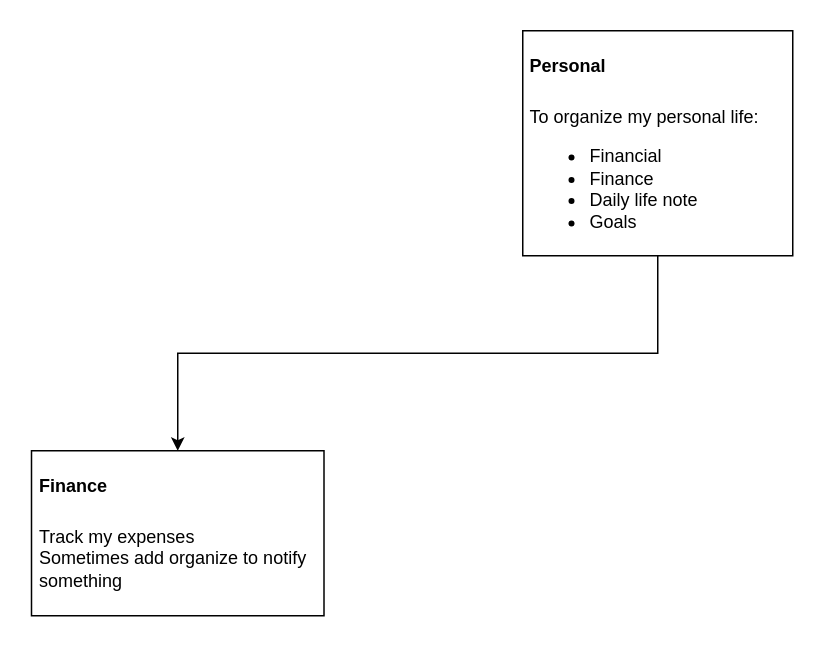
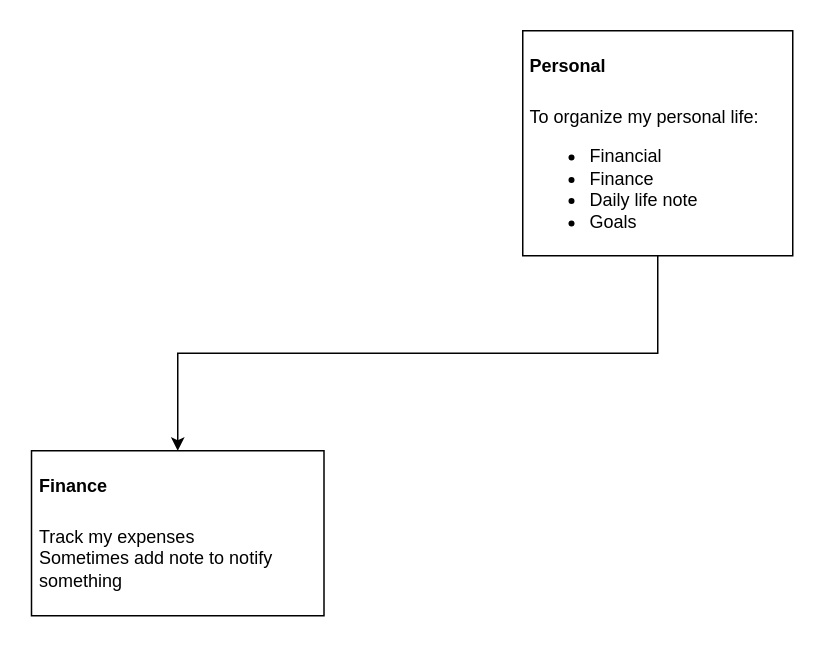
- <mxCell id="6" value="&lt;h1&gt;&lt;span style=&quot;font-size: 12px;&quot;&gt;Finance&lt;/span&gt;&lt;/h1&gt;&lt;div&gt;&lt;span style=&quot;font-size: 12px;&quot;&gt;Track my expenses&lt;/span&gt;&lt;/div&gt;&lt;div&gt;&lt;span style=&quot;font-size: 12px;&quot;&gt;Sometimes add organize to notify something&lt;/span&gt;&lt;/div&gt;&lt;p&gt;&lt;/p&gt;" style="text;html=1;strokeColor=none;fillColor=none;spacing=5;spacingTop=-20;whiteSpace=wrap;overflow=hidden;rounded=0;" vertex="1" parent="1"><mxGeometry x="20.5" y="300" width="195" height="110" as="geometry" /></mxCell>
+ <mxCell id="6" value="&lt;h1&gt;&lt;span style=&quot;font-size: 12px;&quot;&gt;Finance&lt;/span&gt;&lt;/h1&gt;&lt;div&gt;&lt;span style=&quot;font-size: 12px;&quot;&gt;Track my expenses&lt;/span&gt;&lt;/div&gt;&lt;div&gt;&lt;span style=&quot;font-size: 12px;&quot;&gt;Sometimes add note to notify something&lt;/span&gt;&lt;/div&gt;&lt;p&gt;&lt;/p&gt;" style="text;html=1;strokeColor=none;fillColor=none;spacing=5;spacingTop=-20;whiteSpace=wrap;overflow=hidden;rounded=0;" vertex="1" parent="1"><mxGeometry x="20.5" y="300" width="195" height="110" as="geometry" /></mxCell>
